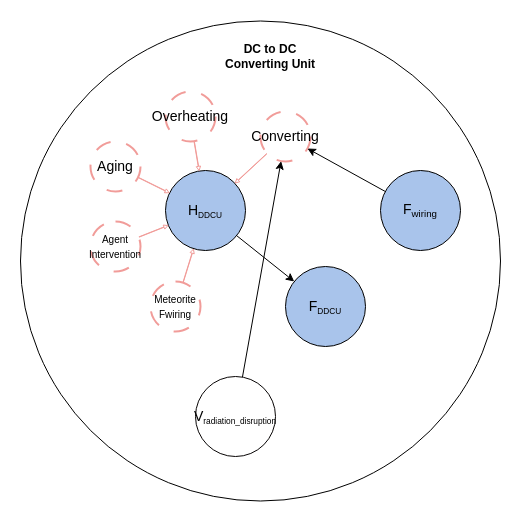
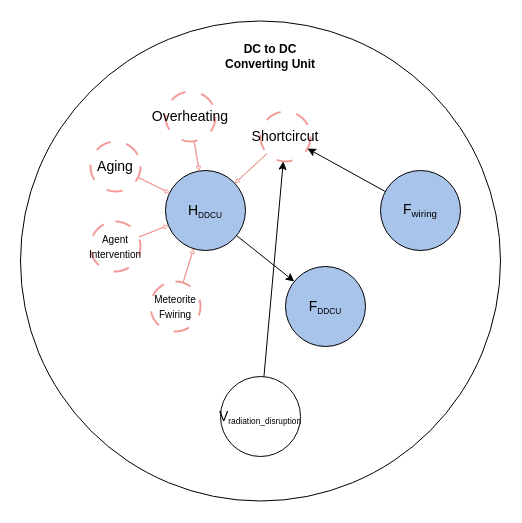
- <mxCell id="9" value="&lt;font style=&quot;font-size: 14px;&quot;&gt;Converting&lt;/font&gt;" style="ellipse;whiteSpace=wrap;html=1;aspect=fixed;fillColor=#FFFFFF;strokeColor=#F19C99;strokeWidth=2;dashed=1;dashPattern=8 8;" vertex="1" parent="1"><mxGeometry x="260" y="111" width="50" height="50" as="geometry" /></mxCell>
+ <mxCell id="9" value="&lt;font style=&quot;font-size: 14px;&quot;&gt;Shortcircut&lt;/font&gt;" style="ellipse;whiteSpace=wrap;html=1;aspect=fixed;fillColor=#FFFFFF;strokeColor=#F19C99;strokeWidth=2;dashed=1;dashPattern=8 8;" vertex="1" parent="1"><mxGeometry x="260" y="111" width="50" height="50" as="geometry" /></mxCell>
- <mxCell id="18" value="&lt;font style=&quot;font-size: 14px;&quot;&gt;V&lt;/font&gt;&lt;font size=&quot;1&quot; style=&quot;&quot;&gt;&lt;sub&gt;radiation_disruption&lt;/sub&gt;&lt;/font&gt;" style="ellipse;whiteSpace=wrap;html=1;aspect=fixed;fillColor=#FFFFFF;strokeColor=#080505;strokeWidth=1;" vertex="1" parent="1"><mxGeometry x="195" y="376" width="80" height="80" as="geometry" /></mxCell>
+ <mxCell id="18" value="&lt;font style=&quot;font-size: 14px;&quot;&gt;V&lt;/font&gt;&lt;font size=&quot;1&quot; style=&quot;&quot;&gt;&lt;sub&gt;radiation_disruption&lt;/sub&gt;&lt;/font&gt;" style="ellipse;whiteSpace=wrap;html=1;aspect=fixed;fillColor=#FFFFFF;strokeColor=#080505;strokeWidth=1;" vertex="1" parent="1"><mxGeometry x="220" y="376" width="80" height="80" as="geometry" /></mxCell>
